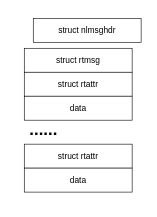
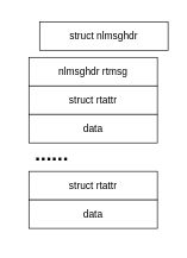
- <mxCell id="4" value="&lt;font style=&quot;font-size: 14px;&quot;&gt;struct rtmsg&lt;/font&gt;" style="rounded=0;whiteSpace=wrap;html=1;strokeColor=#000000;fillColor=#FFFFFF;fontColor=#000000;" vertex="1" parent="1"><mxGeometry x="40" y="80" width="180" height="40" as="geometry" /></mxCell>
+ <mxCell id="4" value="&lt;font style=&quot;font-size: 14px;&quot;&gt;nlmsghdr rtmsg&lt;/font&gt;" style="rounded=0;whiteSpace=wrap;html=1;strokeColor=#000000;fillColor=#FFFFFF;fontColor=#000000;" vertex="1" parent="1"><mxGeometry x="40" y="80" width="180" height="40" as="geometry" /></mxCell>
